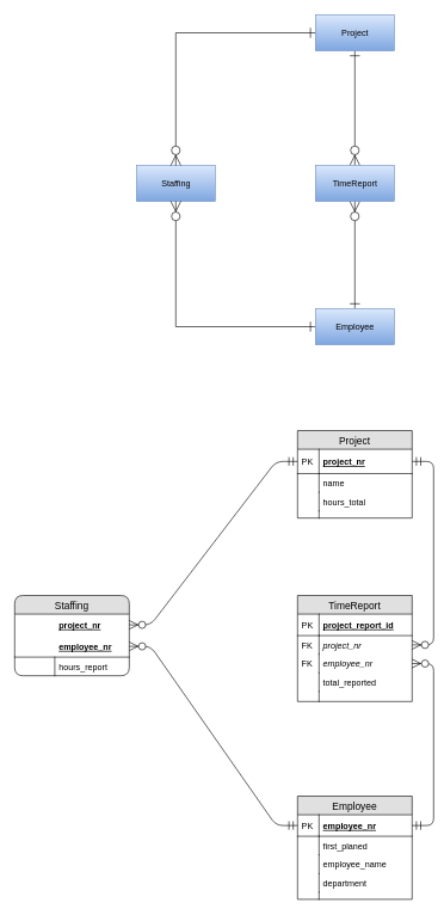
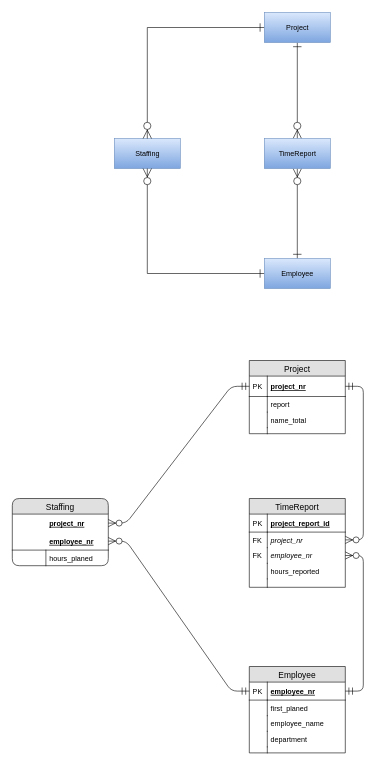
- <mxCell id="13" value="name" style="shape=partialRectangle;top=0;left=0;right=0;bottom=0;align=left;verticalAlign=top;fillColor=none;spacingLeft=34;spacingRight=4;overflow=hidden;rotatable=0;points=[[0,0.5],[1,0.5]];portConstraint=eastwest;dropTarget=0;fontSize=12;" vertex="1" parent="10"><mxGeometry y="60" width="160" height="26" as="geometry" /></mxCell>
+ <mxCell id="13" value="report" style="shape=partialRectangle;top=0;left=0;right=0;bottom=0;align=left;verticalAlign=top;fillColor=none;spacingLeft=34;spacingRight=4;overflow=hidden;rotatable=0;points=[[0,0.5],[1,0.5]];portConstraint=eastwest;dropTarget=0;fontSize=12;" vertex="1" parent="10"><mxGeometry y="60" width="160" height="26" as="geometry" /></mxCell>
- <mxCell id="15" value="hours_total" style="shape=partialRectangle;top=0;left=0;right=0;bottom=0;align=left;verticalAlign=top;fillColor=none;spacingLeft=34;spacingRight=4;overflow=hidden;rotatable=0;points=[[0,0.5],[1,0.5]];portConstraint=eastwest;dropTarget=0;fontSize=12;" vertex="1" parent="10"><mxGeometry y="86" width="160" height="26" as="geometry" /></mxCell>
+ <mxCell id="15" value="name_total" style="shape=partialRectangle;top=0;left=0;right=0;bottom=0;align=left;verticalAlign=top;fillColor=none;spacingLeft=34;spacingRight=4;overflow=hidden;rotatable=0;points=[[0,0.5],[1,0.5]];portConstraint=eastwest;dropTarget=0;fontSize=12;" vertex="1" parent="10"><mxGeometry y="86" width="160" height="26" as="geometry" /></mxCell>
- <mxCell id="44" value="hours_report" style="shape=partialRectangle;top=0;left=0;right=0;bottom=0;align=left;verticalAlign=top;fillColor=none;spacingLeft=60;spacingRight=4;overflow=hidden;rotatable=0;points=[[0,0.5],[1,0.5]];portConstraint=eastwest;dropTarget=0;fontSize=12;" vertex="1" parent="41"><mxGeometry y="86" width="160" height="26" as="geometry" /></mxCell>
+ <mxCell id="44" value="hours_planed" style="shape=partialRectangle;top=0;left=0;right=0;bottom=0;align=left;verticalAlign=top;fillColor=none;spacingLeft=60;spacingRight=4;overflow=hidden;rotatable=0;points=[[0,0.5],[1,0.5]];portConstraint=eastwest;dropTarget=0;fontSize=12;" vertex="1" parent="41"><mxGeometry y="86" width="160" height="26" as="geometry" /></mxCell>
- <mxCell id="26" value="total_reported" style="shape=partialRectangle;top=0;left=0;right=0;bottom=0;align=left;verticalAlign=top;fillColor=none;spacingLeft=34;spacingRight=4;overflow=hidden;rotatable=0;points=[[0,0.5],[1,0.5]];portConstraint=eastwest;dropTarget=0;fontSize=12;" vertex="1" parent="19"><mxGeometry y="108" width="160" height="26" as="geometry" /></mxCell>
+ <mxCell id="26" value="hours_reported" style="shape=partialRectangle;top=0;left=0;right=0;bottom=0;align=left;verticalAlign=top;fillColor=none;spacingLeft=34;spacingRight=4;overflow=hidden;rotatable=0;points=[[0,0.5],[1,0.5]];portConstraint=eastwest;dropTarget=0;fontSize=12;" vertex="1" parent="19"><mxGeometry y="108" width="160" height="26" as="geometry" /></mxCell>
